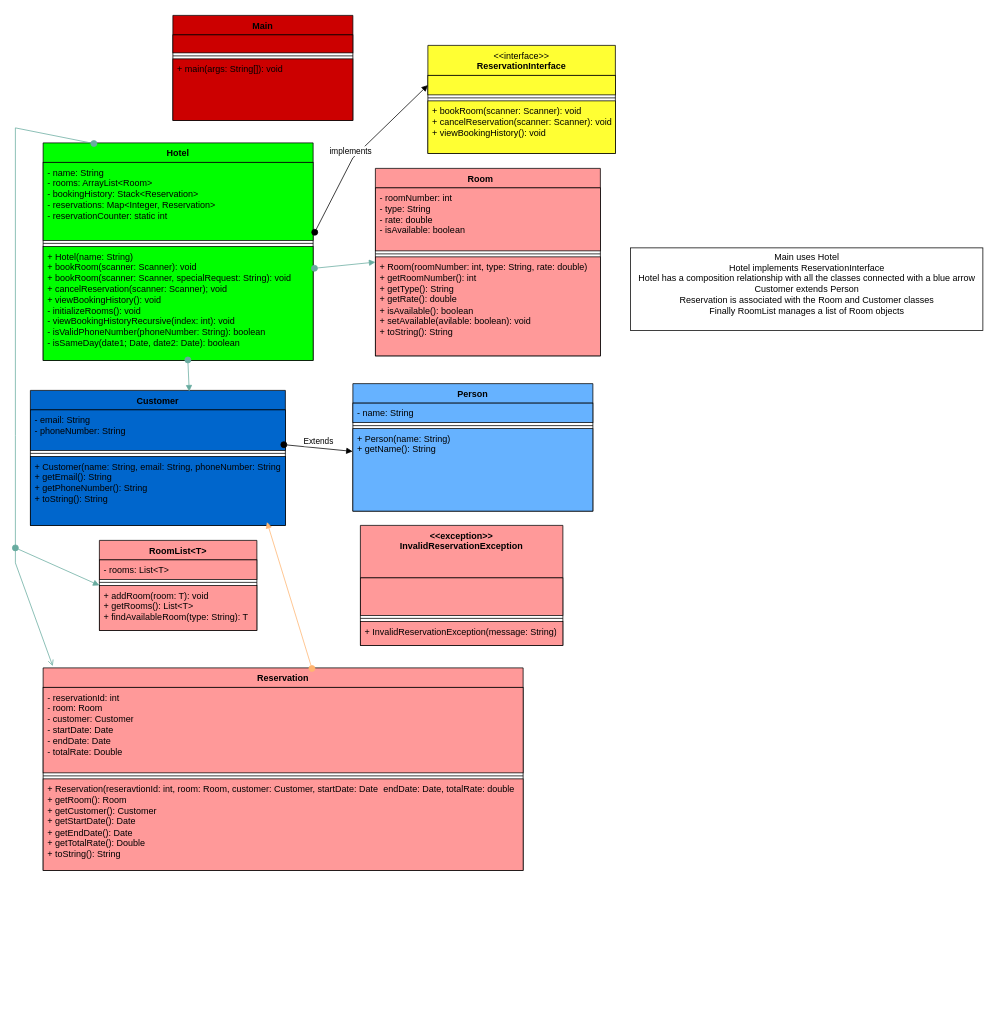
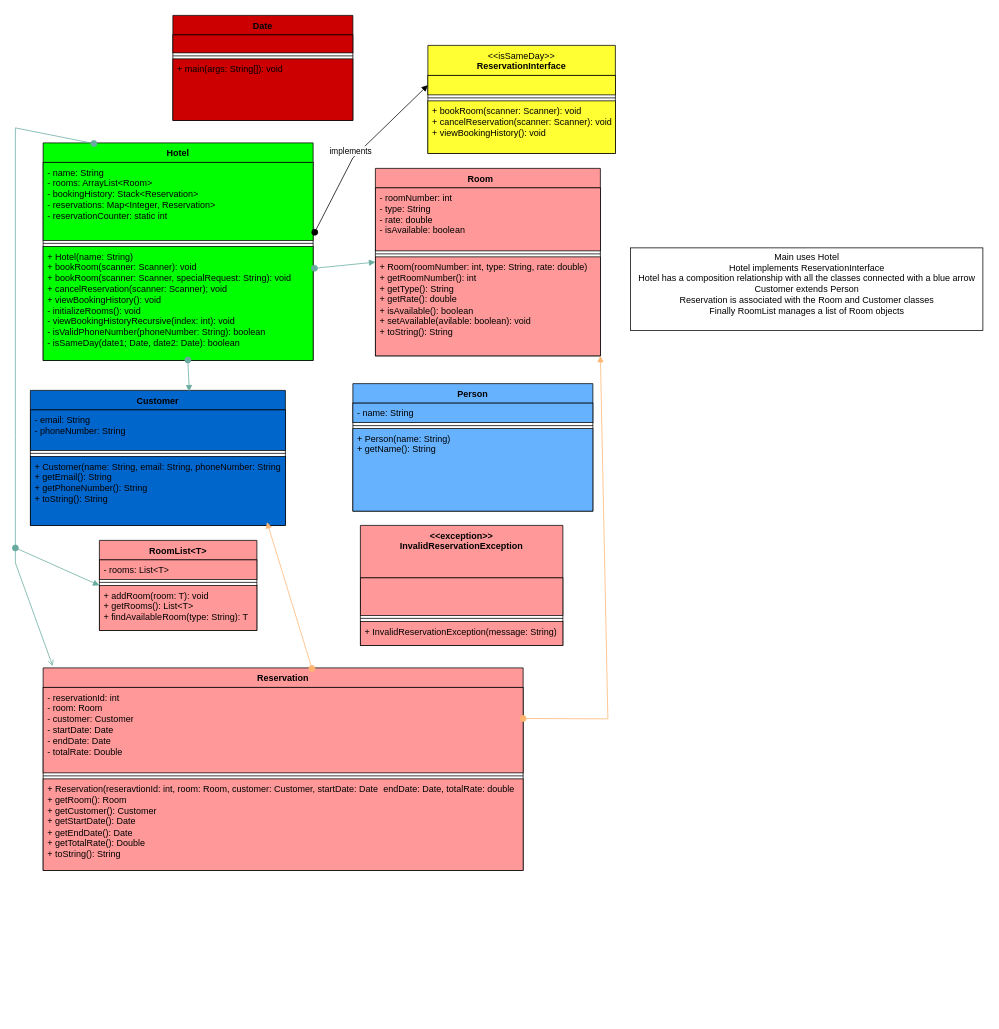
- <mxCell id="38" value="Main" style="swimlane;fontStyle=1;align=center;verticalAlign=top;childLayout=stackLayout;horizontal=1;startSize=26;horizontalStack=0;resizeParent=1;resizeParentMax=0;resizeLast=0;collapsible=1;marginBottom=0;whiteSpace=wrap;html=1;fillColor=#CC0000;strokeColor=#000000;" vertex="1" parent="1"><mxGeometry x="230" y="20" width="240" height="140" as="geometry" /></mxCell>
+ <mxCell id="38" value="Date" style="swimlane;fontStyle=1;align=center;verticalAlign=top;childLayout=stackLayout;horizontal=1;startSize=26;horizontalStack=0;resizeParent=1;resizeParentMax=0;resizeLast=0;collapsible=1;marginBottom=0;whiteSpace=wrap;html=1;fillColor=#CC0000;strokeColor=#000000;" vertex="1" parent="1"><mxGeometry x="230" y="20" width="240" height="140" as="geometry" /></mxCell>
- <mxCell id="19" value="&lt;div&gt;&lt;span style=&quot;font-weight: 400; text-align: left;&quot;&gt;&amp;lt;&amp;lt;interface&amp;gt;&amp;gt;&lt;/span&gt;&lt;br&gt;&lt;/div&gt;ReservationInterface" style="swimlane;fontStyle=1;align=center;verticalAlign=top;childLayout=stackLayout;horizontal=1;startSize=40;horizontalStack=0;resizeParent=1;resizeParentMax=0;resizeLast=0;collapsible=1;marginBottom=0;whiteSpace=wrap;html=1;fillColor=#FFFF33;strokeColor=#000000;" parent="1" vertex="1"><mxGeometry x="570" y="60" width="250" height="144" as="geometry" /></mxCell>
+ <mxCell id="19" value="&lt;div&gt;&lt;span style=&quot;font-weight: 400; text-align: left;&quot;&gt;&amp;lt;&amp;lt;isSameDay&amp;gt;&amp;gt;&lt;/span&gt;&lt;br&gt;&lt;/div&gt;ReservationInterface" style="swimlane;fontStyle=1;align=center;verticalAlign=top;childLayout=stackLayout;horizontal=1;startSize=40;horizontalStack=0;resizeParent=1;resizeParentMax=0;resizeLast=0;collapsible=1;marginBottom=0;whiteSpace=wrap;html=1;fillColor=#FFFF33;strokeColor=#000000;" parent="1" vertex="1"><mxGeometry x="570" y="60" width="250" height="144" as="geometry" /></mxCell>
- <mxCell id="27" value="Extends" style="html=1;verticalAlign=bottom;startArrow=oval;startFill=1;endArrow=block;startSize=8;curved=0;rounded=0;entryX=-0.001;entryY=0.276;entryDx=0;entryDy=0;entryPerimeter=0;exitX=0.994;exitY=0.859;exitDx=0;exitDy=0;exitPerimeter=0;strokeColor=#000000;" parent="1" source="16" target="33" edge="1"><mxGeometry width="60" relative="1" as="geometry"><mxPoint x="400" y="2000" as="sourcePoint" /><mxPoint x="1310" y="1664" as="targetPoint" /></mxGeometry></mxCell>
+ <mxCell id="50" value="" style="html=1;verticalAlign=bottom;startArrow=oval;startFill=1;endArrow=block;startSize=8;curved=0;rounded=0;strokeColor=#FFB570;exitX=1;exitY=0.25;exitDx=0;exitDy=0;entryX=1;entryY=1;entryDx=0;entryDy=0;" edge="1" parent="1" source="11" target="7"><mxGeometry width="60" relative="1" as="geometry"><mxPoint x="790" y="948" as="sourcePoint" /><mxPoint x="948" y="580" as="targetPoint" /><Array as="points"><mxPoint x="810" y="958" /></Array></mxGeometry></mxCell>
+ <mxCell id="51" value="" style="edgeLabel;html=1;align=center;verticalAlign=middle;resizable=0;points=[];strokeColor=#000000;" vertex="1" connectable="0" parent="50"><mxGeometry x="-0.121" y="4" relative="1" as="geometry"><mxPoint x="1" y="-9" as="offset" /></mxGeometry></mxCell>
